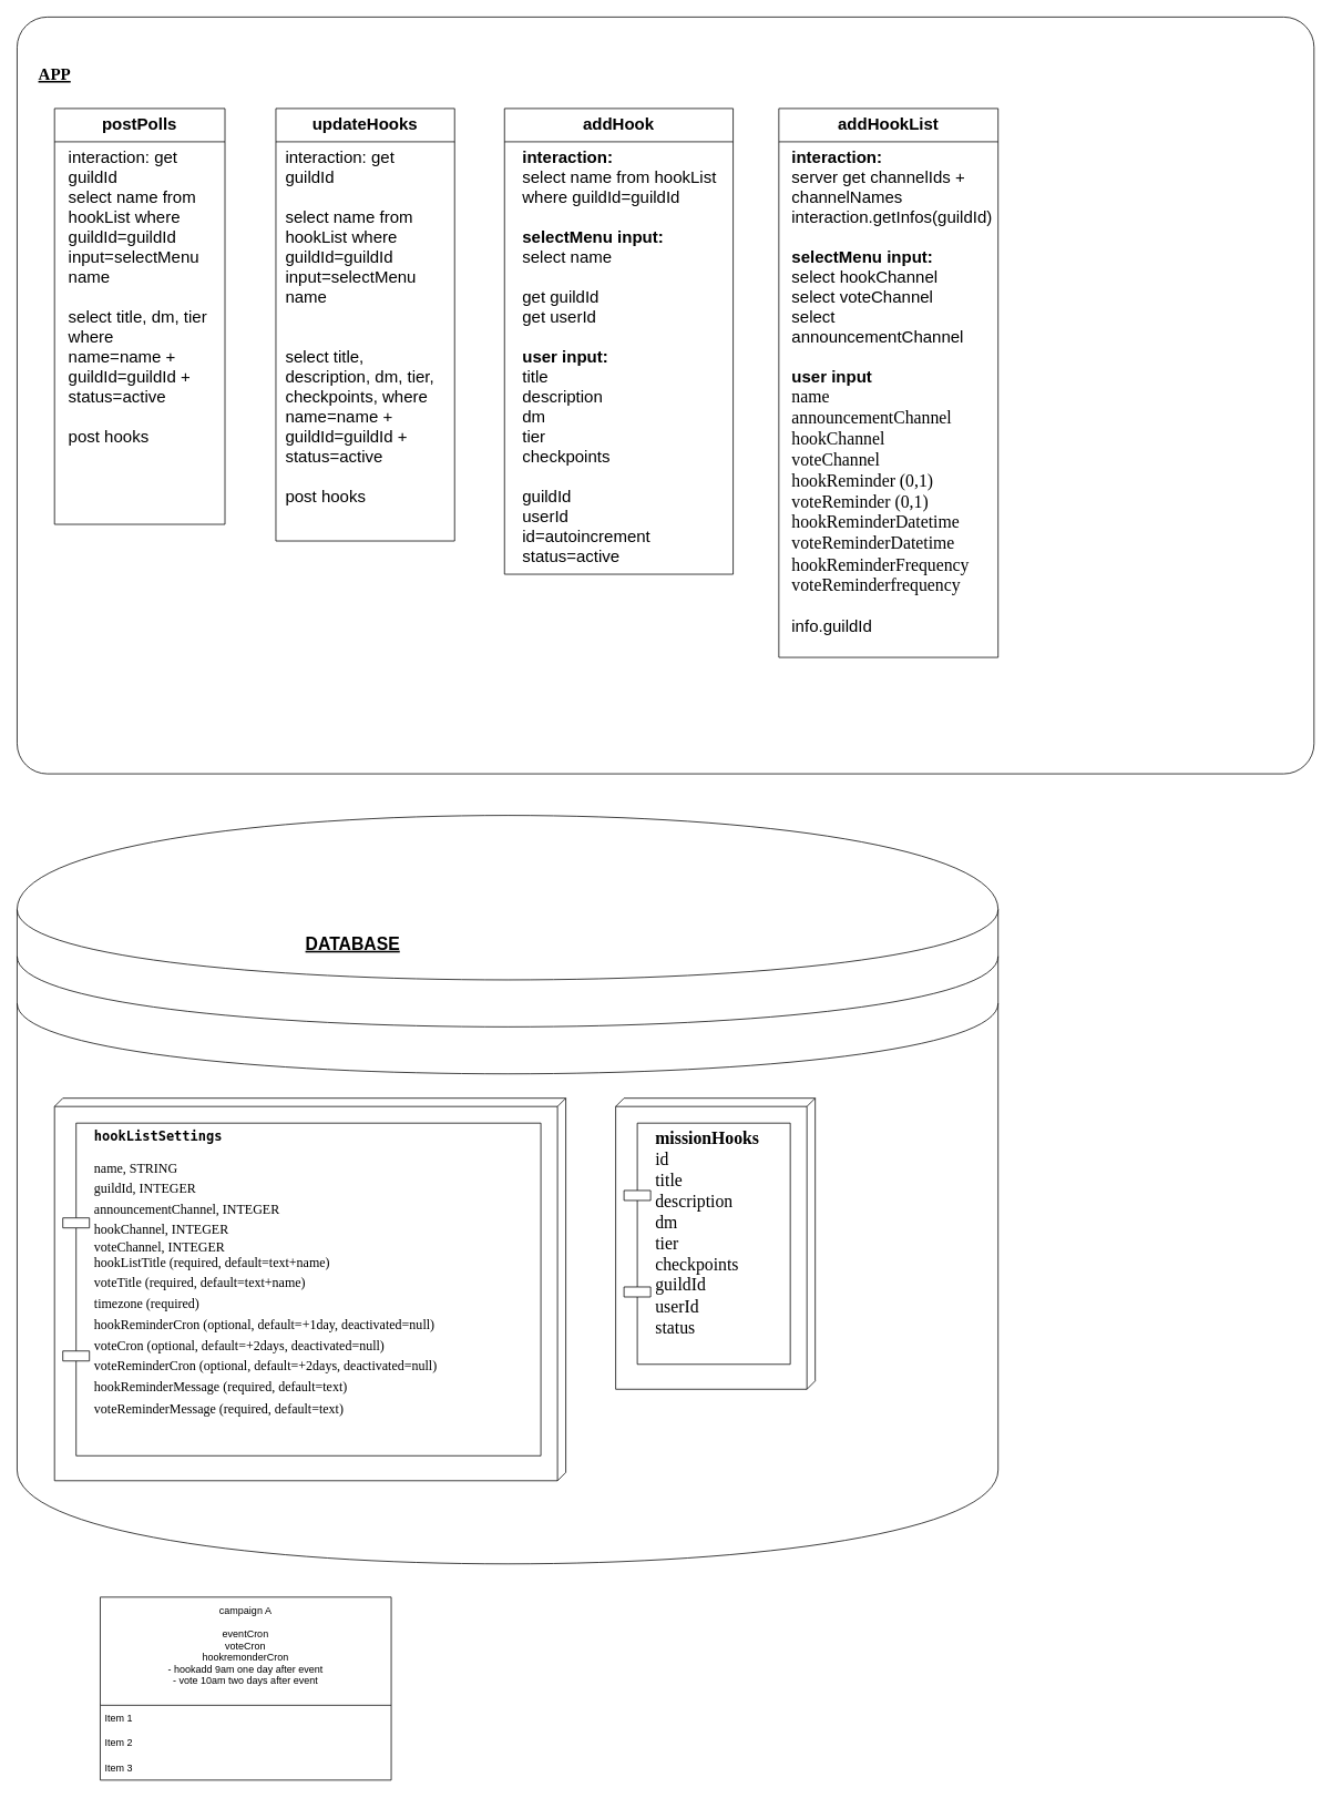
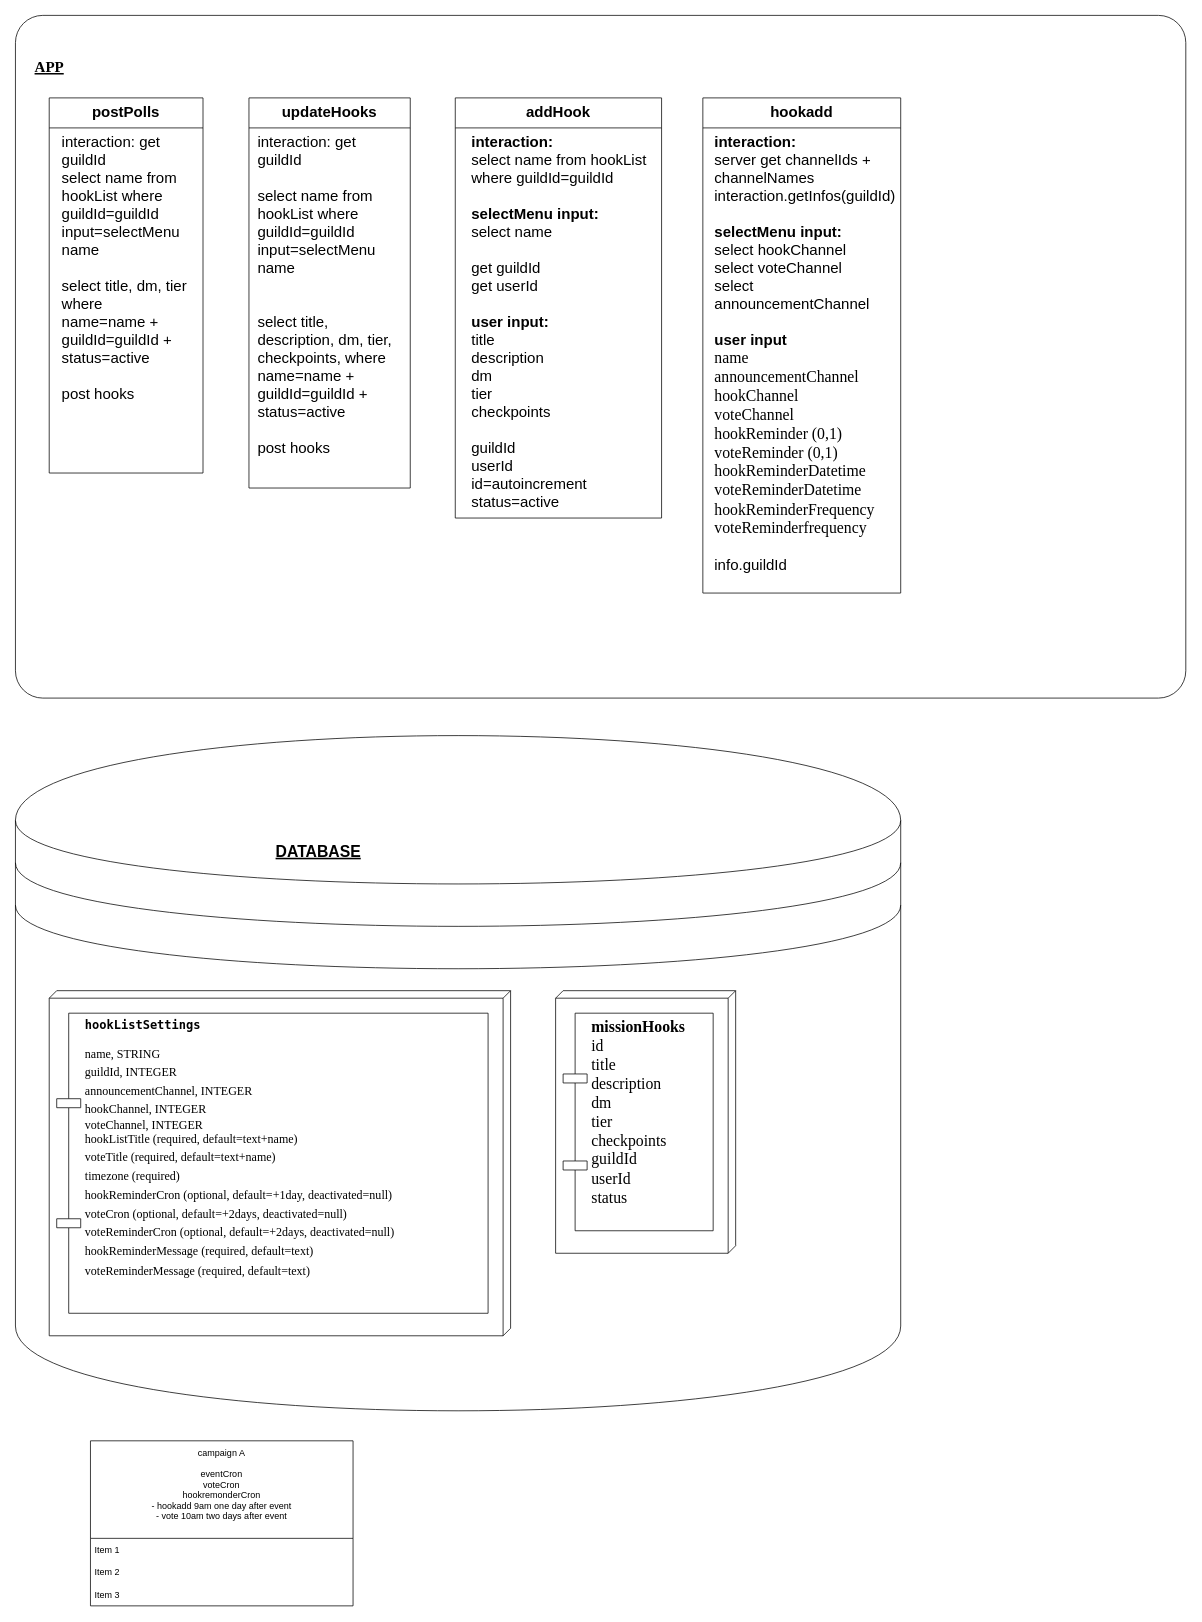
- <mxCell id="16" value="addHookList" style="swimlane;fontSize=20;verticalAlign=top;align=center;startSize=40;" parent="1" vertex="1"><mxGeometry x="936.25" y="130" width="263.75" height="660" as="geometry" /></mxCell>
+ <mxCell id="16" value="hookadd" style="swimlane;fontSize=20;verticalAlign=top;align=center;startSize=40;" parent="1" vertex="1"><mxGeometry x="936.25" y="130" width="263.75" height="660" as="geometry" /></mxCell>
